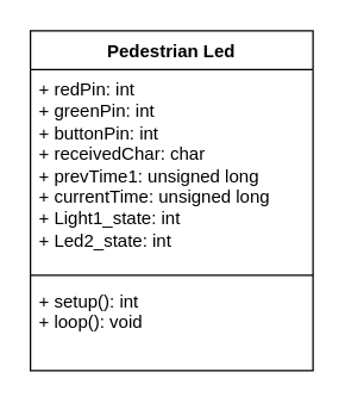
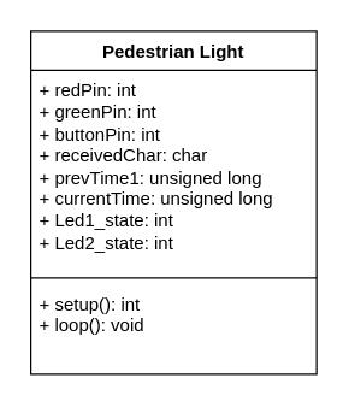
- <mxCell id="2" value="Pedestrian Led" style="swimlane;fontStyle=1;align=center;verticalAlign=top;childLayout=stackLayout;horizontal=1;startSize=26;horizontalStack=0;resizeParent=1;resizeParentMax=0;resizeLast=0;collapsible=1;marginBottom=0;whiteSpace=wrap;html=1;" parent="1" vertex="1"><mxGeometry x="20" y="20" width="190" height="228" as="geometry"><mxRectangle x="310" y="210" width="100" height="30" as="alternateBounds" /></mxGeometry></mxCell>
+ <mxCell id="2" value="Pedestrian Light" style="swimlane;fontStyle=1;align=center;verticalAlign=top;childLayout=stackLayout;horizontal=1;startSize=26;horizontalStack=0;resizeParent=1;resizeParentMax=0;resizeLast=0;collapsible=1;marginBottom=0;whiteSpace=wrap;html=1;" parent="1" vertex="1"><mxGeometry x="20" y="20" width="190" height="228" as="geometry"><mxRectangle x="310" y="210" width="100" height="30" as="alternateBounds" /></mxGeometry></mxCell>
- <mxCell id="3" value="&lt;div&gt;+ redPin: int&lt;/div&gt;&lt;div&gt;+ greenPin: int&lt;/div&gt;&lt;div&gt;+ buttonPin: int&lt;span style=&quot;background-color: initial;&quot;&gt;&lt;/span&gt;&lt;/div&gt;&lt;div&gt;&lt;span style=&quot;background-color: initial;&quot;&gt;+ receivedChar: char&lt;/span&gt;&lt;/div&gt;&lt;div&gt;+ prevTime1: unsigned long&lt;/div&gt;&lt;div&gt;+&lt;span style=&quot;background-color: initial;&quot;&gt;&amp;nbsp;currentTime&lt;/span&gt;&lt;span style=&quot;background-color: initial;&quot;&gt;: unsigned long&lt;/span&gt;&lt;/div&gt;&lt;div&gt;+ Light1_state: int&lt;span style=&quot;background-color: initial;&quot;&gt;&lt;/span&gt;&lt;/div&gt;&lt;div&gt;+ Led2_state: int&lt;/div&gt;" style="text;strokeColor=none;fillColor=none;align=left;verticalAlign=top;spacingLeft=4;spacingRight=4;overflow=hidden;rotatable=0;points=[[0,0.5],[1,0.5]];portConstraint=eastwest;whiteSpace=wrap;html=1;" parent="2" vertex="1"><mxGeometry y="26" width="190" height="134" as="geometry" /></mxCell>
+ <mxCell id="3" value="&lt;div&gt;+ redPin: int&lt;/div&gt;&lt;div&gt;+ greenPin: int&lt;/div&gt;&lt;div&gt;+ buttonPin: int&lt;span style=&quot;background-color: initial;&quot;&gt;&lt;/span&gt;&lt;/div&gt;&lt;div&gt;&lt;span style=&quot;background-color: initial;&quot;&gt;+ receivedChar: char&lt;/span&gt;&lt;/div&gt;&lt;div&gt;+ prevTime1: unsigned long&lt;/div&gt;&lt;div&gt;+&lt;span style=&quot;background-color: initial;&quot;&gt;&amp;nbsp;currentTime&lt;/span&gt;&lt;span style=&quot;background-color: initial;&quot;&gt;: unsigned long&lt;/span&gt;&lt;/div&gt;&lt;div&gt;+ Led1_state: int&lt;span style=&quot;background-color: initial;&quot;&gt;&lt;/span&gt;&lt;/div&gt;&lt;div&gt;+ Led2_state: int&lt;/div&gt;" style="text;strokeColor=none;fillColor=none;align=left;verticalAlign=top;spacingLeft=4;spacingRight=4;overflow=hidden;rotatable=0;points=[[0,0.5],[1,0.5]];portConstraint=eastwest;whiteSpace=wrap;html=1;" parent="2" vertex="1"><mxGeometry y="26" width="190" height="134" as="geometry" /></mxCell>
